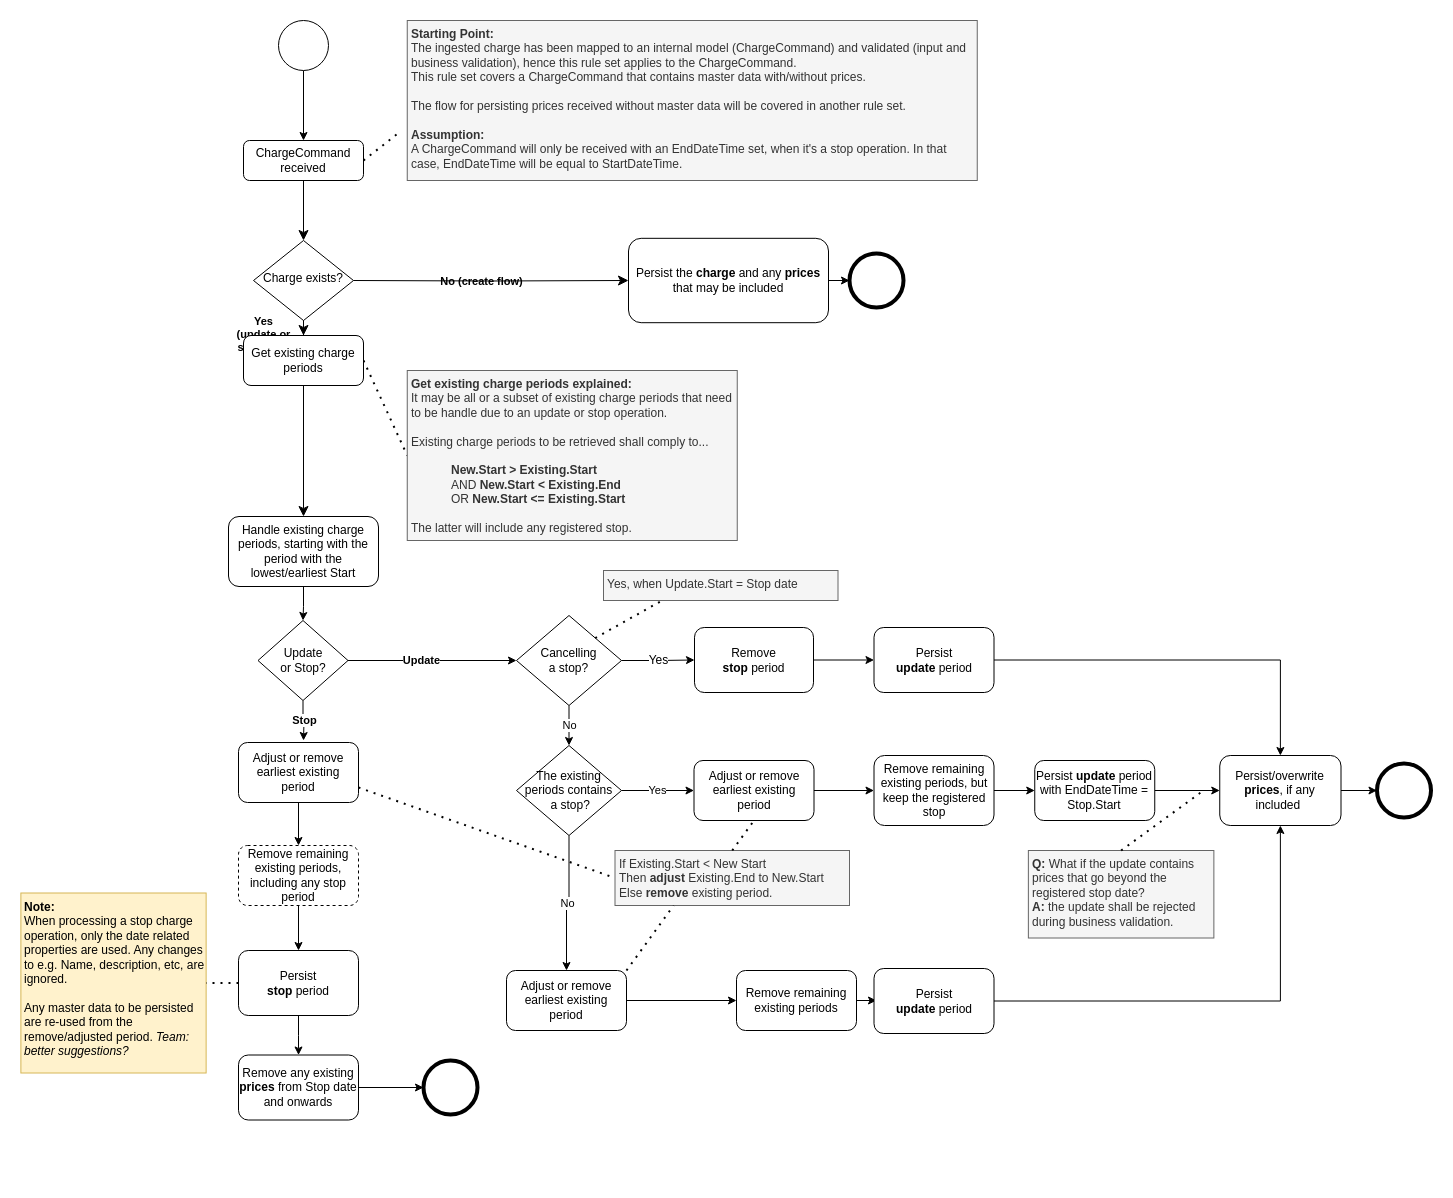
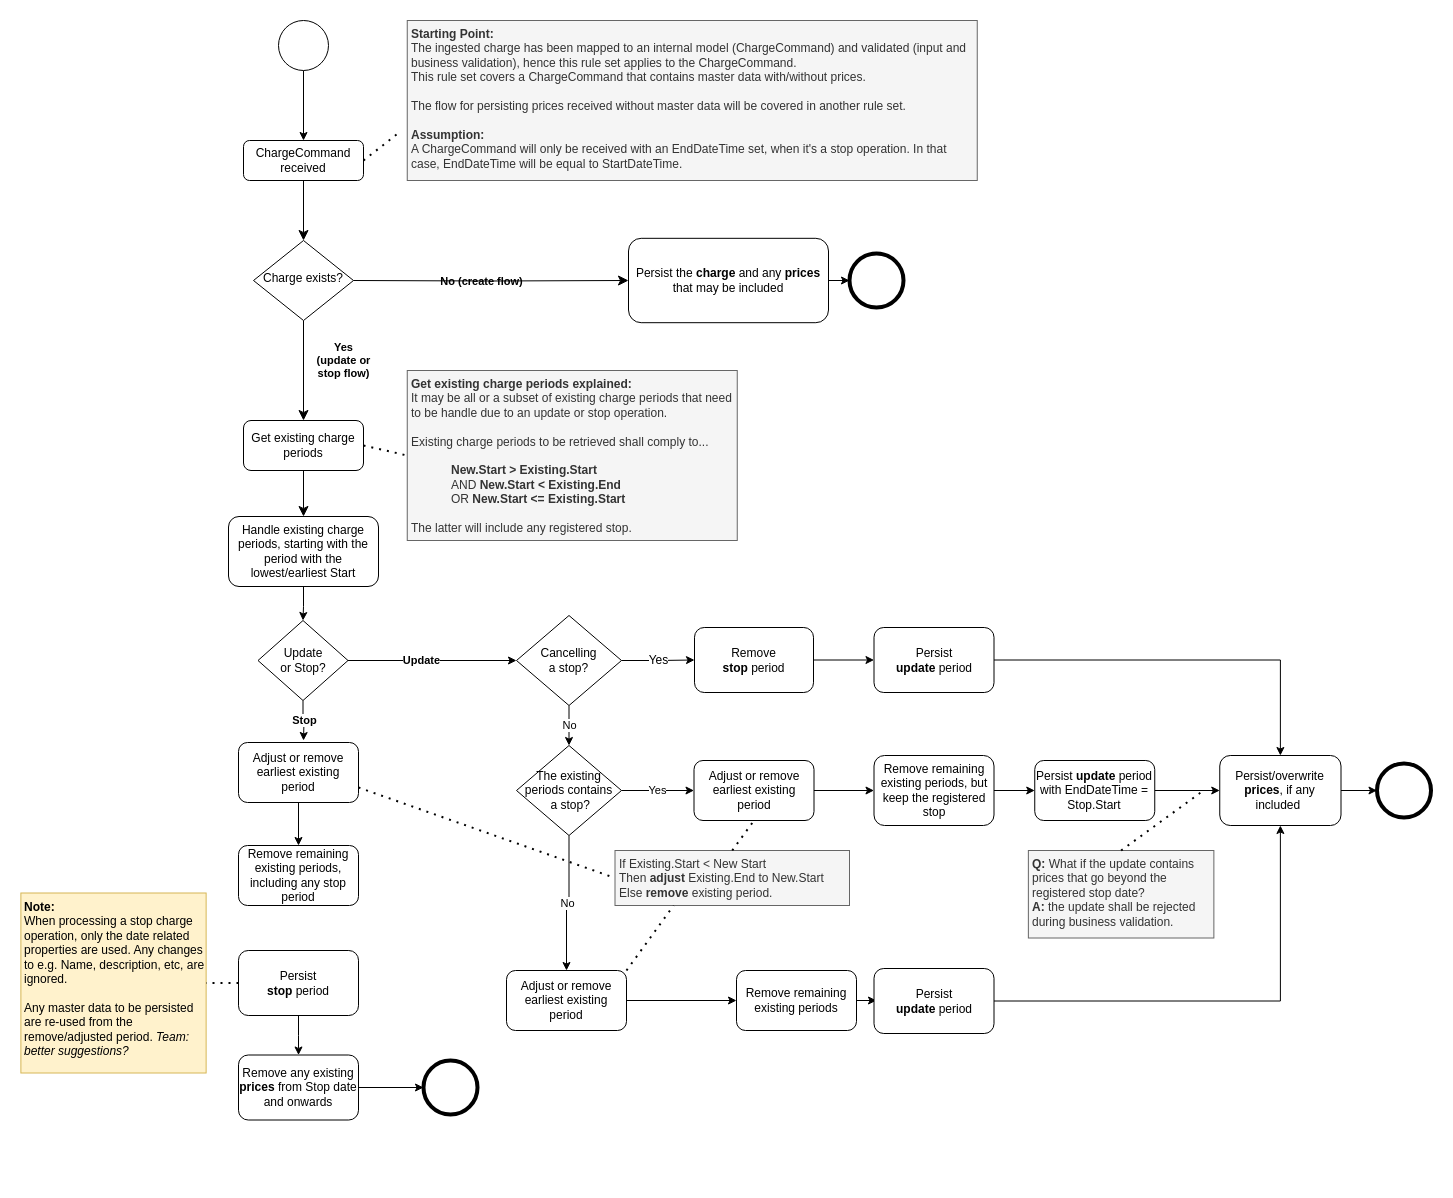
- <mxCell id="17" value="Get existing charge periods" style="rounded=1;whiteSpace=wrap;html=1;fontSize=12;glass=0;strokeWidth=1;shadow=0;" parent="1" vertex="1"><mxGeometry x="243" y="335" width="120" height="50" as="geometry" /></mxCell>
+ <mxCell id="17" value="Get existing charge periods" style="rounded=1;whiteSpace=wrap;html=1;fontSize=12;glass=0;strokeWidth=1;shadow=0;" parent="1" vertex="1"><mxGeometry x="243" y="420" width="120" height="50" as="geometry" /></mxCell>
- <mxCell id="44" value="Yes, when Update.Start = Stop date" style="text;html=1;strokeColor=#666666;fillColor=#f5f5f5;align=left;verticalAlign=top;whiteSpace=wrap;rounded=0;fontColor=#333333;perimeterSpacing=0;spacingTop=0;spacingLeft=2;spacingBottom=2;" vertex="1" parent="1"><mxGeometry x="603" y="570" width="234.5" height="30" as="geometry" /></mxCell>
- <mxCell id="45" value="" style="endArrow=none;dashed=1;html=1;dashPattern=1 3;strokeWidth=2;entryX=0.25;entryY=1;entryDx=0;entryDy=0;exitX=1;exitY=0;exitDx=0;exitDy=0;" edge="1" parent="1" source="28" target="44"><mxGeometry width="50" height="50" relative="1" as="geometry"><mxPoint x="290" y="650" as="sourcePoint" /><mxPoint x="136" y="577.5" as="targetPoint" /></mxGeometry></mxCell>
- <mxCell id="61" value="&lt;span&gt;Remove remaining existing periods, including any stop period&lt;/span&gt;" style="whiteSpace=wrap;html=1;rounded=1;dashed=1;" vertex="1" parent="1"><mxGeometry x="238" y="845" width="120" height="60" as="geometry" /></mxCell>
+ <mxCell id="61" value="&lt;span&gt;Remove remaining existing periods, including any stop period&lt;/span&gt;" style="whiteSpace=wrap;html=1;rounded=1;" vertex="1" parent="1"><mxGeometry x="238" y="845" width="120" height="60" as="geometry" /></mxCell>
- <mxCell id="60" value="" style="edgeStyle=orthogonalEdgeStyle;rounded=0;orthogonalLoop=1;jettySize=auto;html=1;" edge="1" parent="1" source="61" target="64"><mxGeometry relative="1" as="geometry" /></mxCell>
